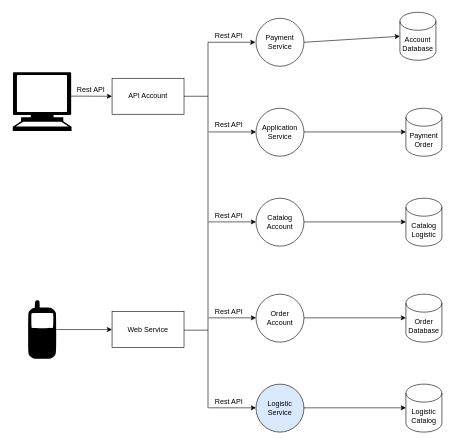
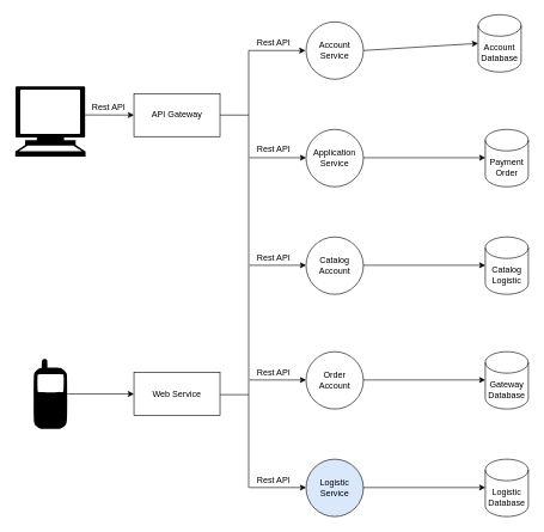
- <mxCell id="8" value="Payment Service" style="ellipse;whiteSpace=wrap;html=1;aspect=fixed;" vertex="1" parent="1"><mxGeometry x="426" y="30" width="80" height="80" as="geometry" /></mxCell>
+ <mxCell id="8" value="Account Service" style="ellipse;whiteSpace=wrap;html=1;aspect=fixed;" vertex="1" parent="1"><mxGeometry x="426" y="30" width="80" height="80" as="geometry" /></mxCell>
- <mxCell id="4" value="API Account" style="rounded=0;whiteSpace=wrap;html=1;" vertex="1" parent="1"><mxGeometry x="186" y="130" width="120" height="60" as="geometry" /></mxCell>
+ <mxCell id="4" value="API Gateway" style="rounded=0;whiteSpace=wrap;html=1;" vertex="1" parent="1"><mxGeometry x="186" y="130" width="120" height="60" as="geometry" /></mxCell>
- <mxCell id="24" value="Order&lt;br&gt;Database" style="shape=cylinder3;whiteSpace=wrap;html=1;boundedLbl=1;backgroundOutline=1;size=15;" vertex="1" parent="1"><mxGeometry x="676" y="490" width="60" height="80" as="geometry" /></mxCell>
+ <mxCell id="24" value="Gateway&lt;br&gt;Database" style="shape=cylinder3;whiteSpace=wrap;html=1;boundedLbl=1;backgroundOutline=1;size=15;" vertex="1" parent="1"><mxGeometry x="676" y="490" width="60" height="80" as="geometry" /></mxCell>
- <mxCell id="25" value="Logistic&lt;br&gt;Catalog" style="shape=cylinder3;whiteSpace=wrap;html=1;boundedLbl=1;backgroundOutline=1;size=15;" vertex="1" parent="1"><mxGeometry x="676" y="640" width="60" height="80" as="geometry" /></mxCell>
+ <mxCell id="25" value="Logistic&lt;br&gt;Database" style="shape=cylinder3;whiteSpace=wrap;html=1;boundedLbl=1;backgroundOutline=1;size=15;" vertex="1" parent="1"><mxGeometry x="676" y="640" width="60" height="80" as="geometry" /></mxCell>
